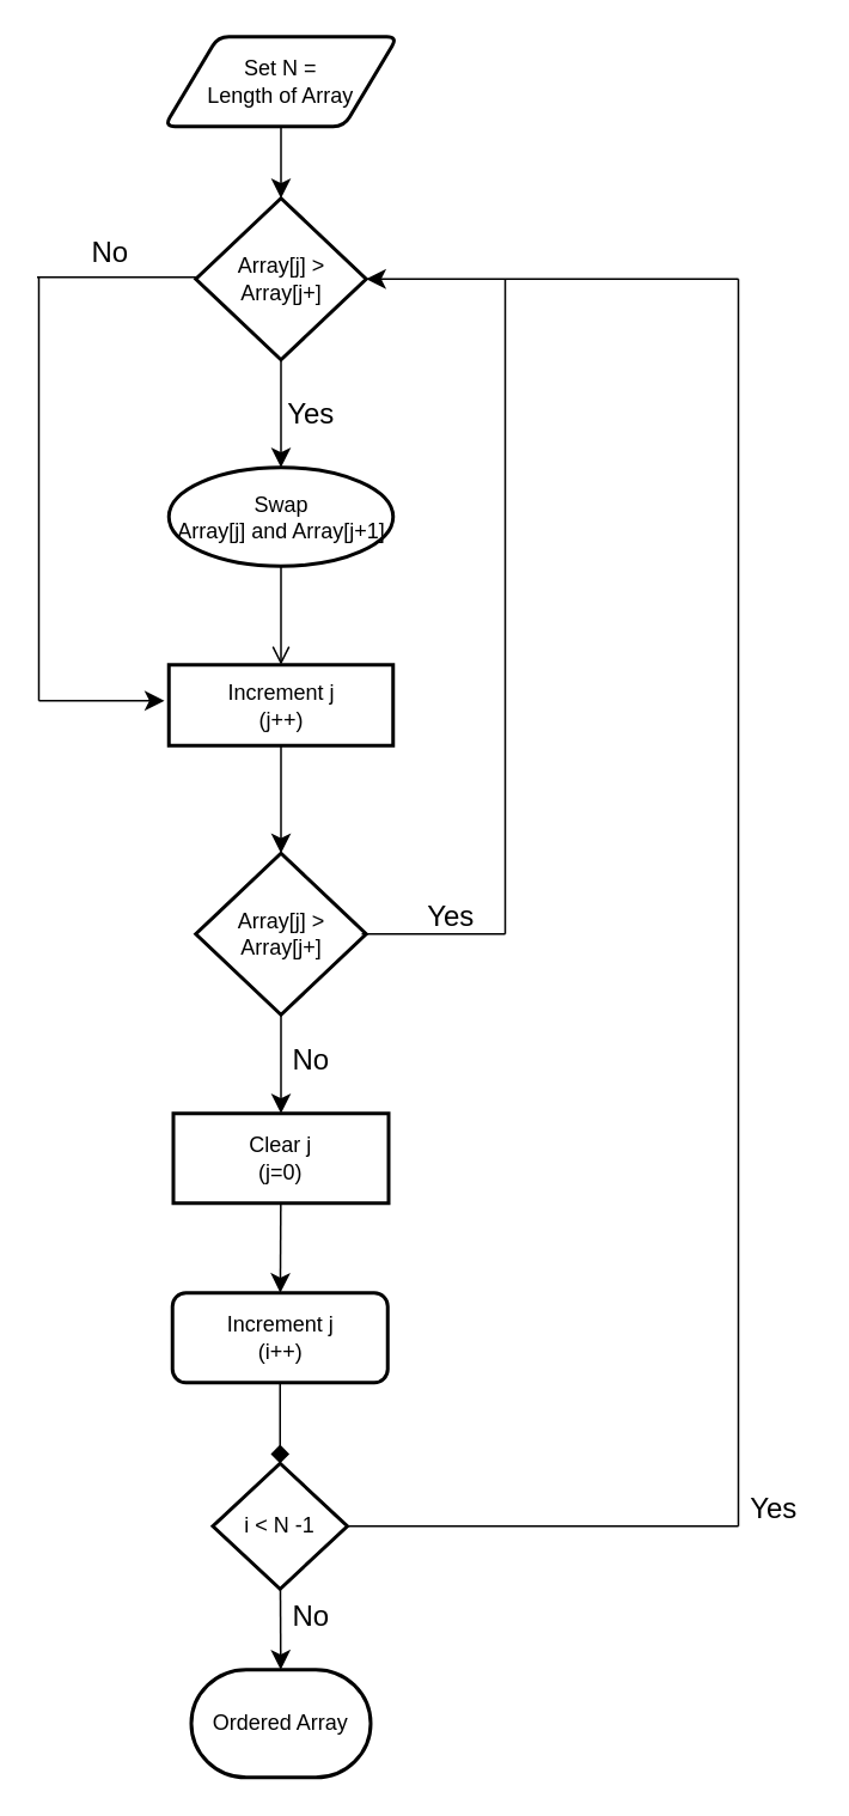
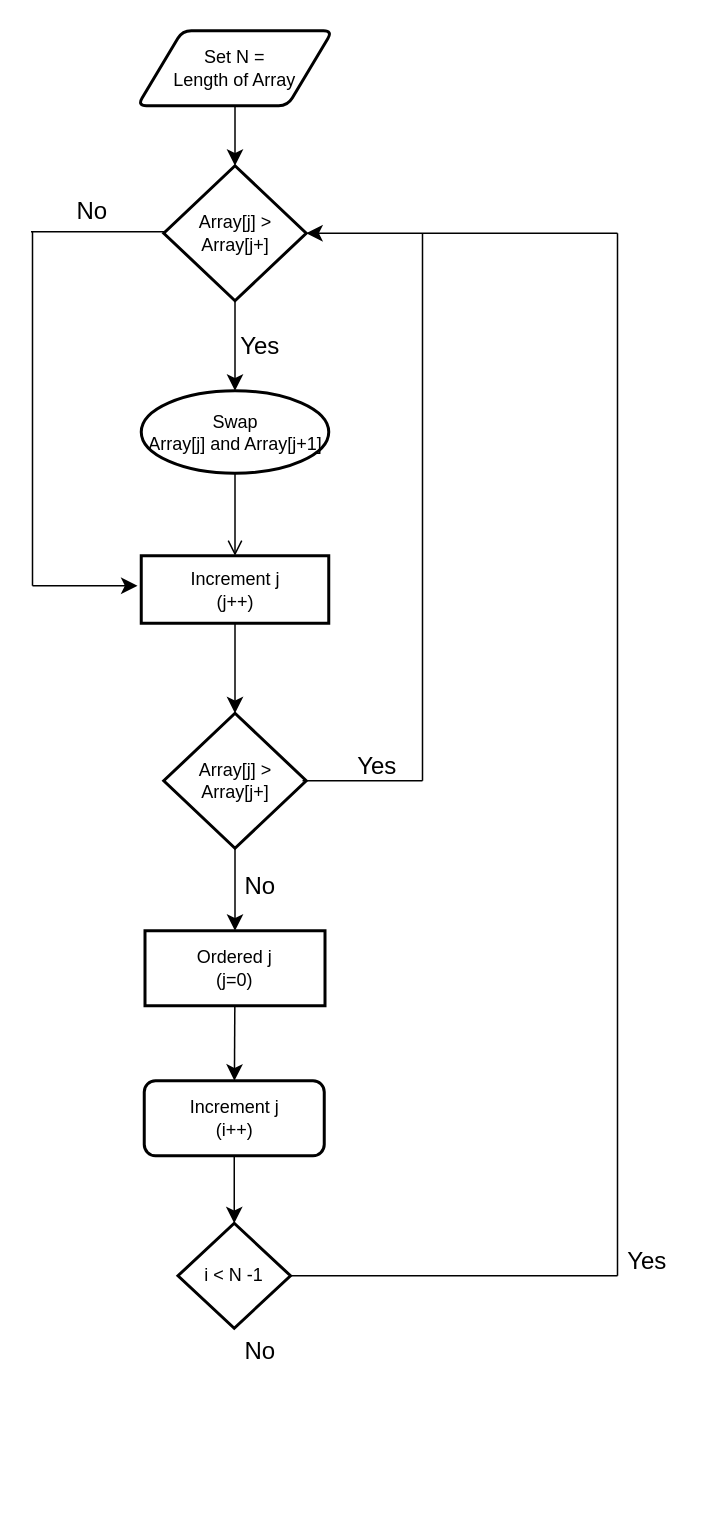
- <mxCell id="19" value="Clear j&lt;div&gt;(j=0)&lt;/div&gt;" style="whiteSpace=wrap;html=1;strokeWidth=2;" vertex="1" parent="1"><mxGeometry x="96" y="620" width="120" height="50" as="geometry" /></mxCell>
+ <mxCell id="19" value="Ordered j&lt;div&gt;(j=0)&lt;/div&gt;" style="whiteSpace=wrap;html=1;strokeWidth=2;" vertex="1" parent="1"><mxGeometry x="96" y="620" width="120" height="50" as="geometry" /></mxCell>
- <mxCell id="20" value="" style="edgeStyle=none;curved=1;rounded=0;orthogonalLoop=1;jettySize=auto;html=1;fontSize=12;startSize=8;endSize=8;endArrow=diamond;" edge="1" parent="1" source="21" target="23"><mxGeometry relative="1" as="geometry" /></mxCell>
+ <mxCell id="20" value="" style="edgeStyle=none;curved=1;rounded=0;orthogonalLoop=1;jettySize=auto;html=1;fontSize=12;startSize=8;endSize=8;" edge="1" parent="1" source="21" target="23"><mxGeometry relative="1" as="geometry" /></mxCell>
- <mxCell id="22" value="" style="edgeStyle=none;curved=1;rounded=0;orthogonalLoop=1;jettySize=auto;html=1;fontSize=12;startSize=8;endSize=8;" edge="1" parent="1" source="23" target="24"><mxGeometry relative="1" as="geometry" /></mxCell>
- <mxCell id="24" value="Ordered Array" style="strokeWidth=2;html=1;shape=mxgraph.flowchart.terminator;whiteSpace=wrap;" vertex="1" parent="1"><mxGeometry x="106" y="930" width="100" height="60" as="geometry" /></mxCell>
